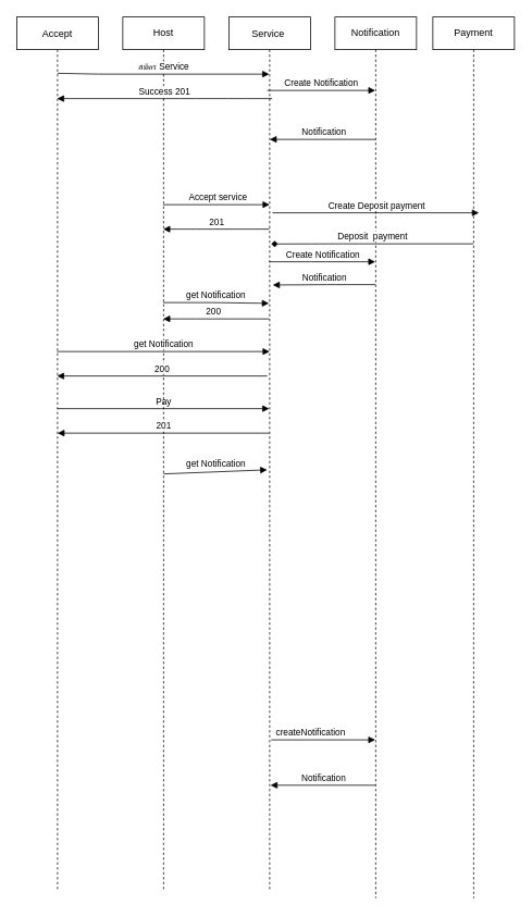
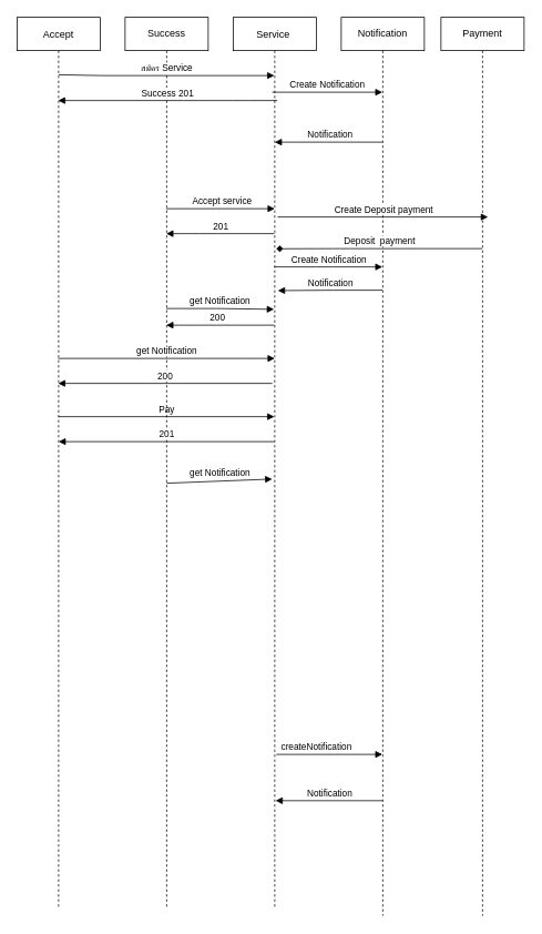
- <mxCell id="7" value="Host" style="shape=umlLifeline;perimeter=lifelinePerimeter;whiteSpace=wrap;html=1;container=1;collapsible=0;recursiveResize=0;outlineConnect=0;" vertex="1" parent="1"><mxGeometry x="150" y="20" width="100" height="1070" as="geometry" /></mxCell>
+ <mxCell id="7" value="Success" style="shape=umlLifeline;perimeter=lifelinePerimeter;whiteSpace=wrap;html=1;container=1;collapsible=0;recursiveResize=0;outlineConnect=0;" vertex="1" parent="1"><mxGeometry x="150" y="20" width="100" height="1070" as="geometry" /></mxCell>
